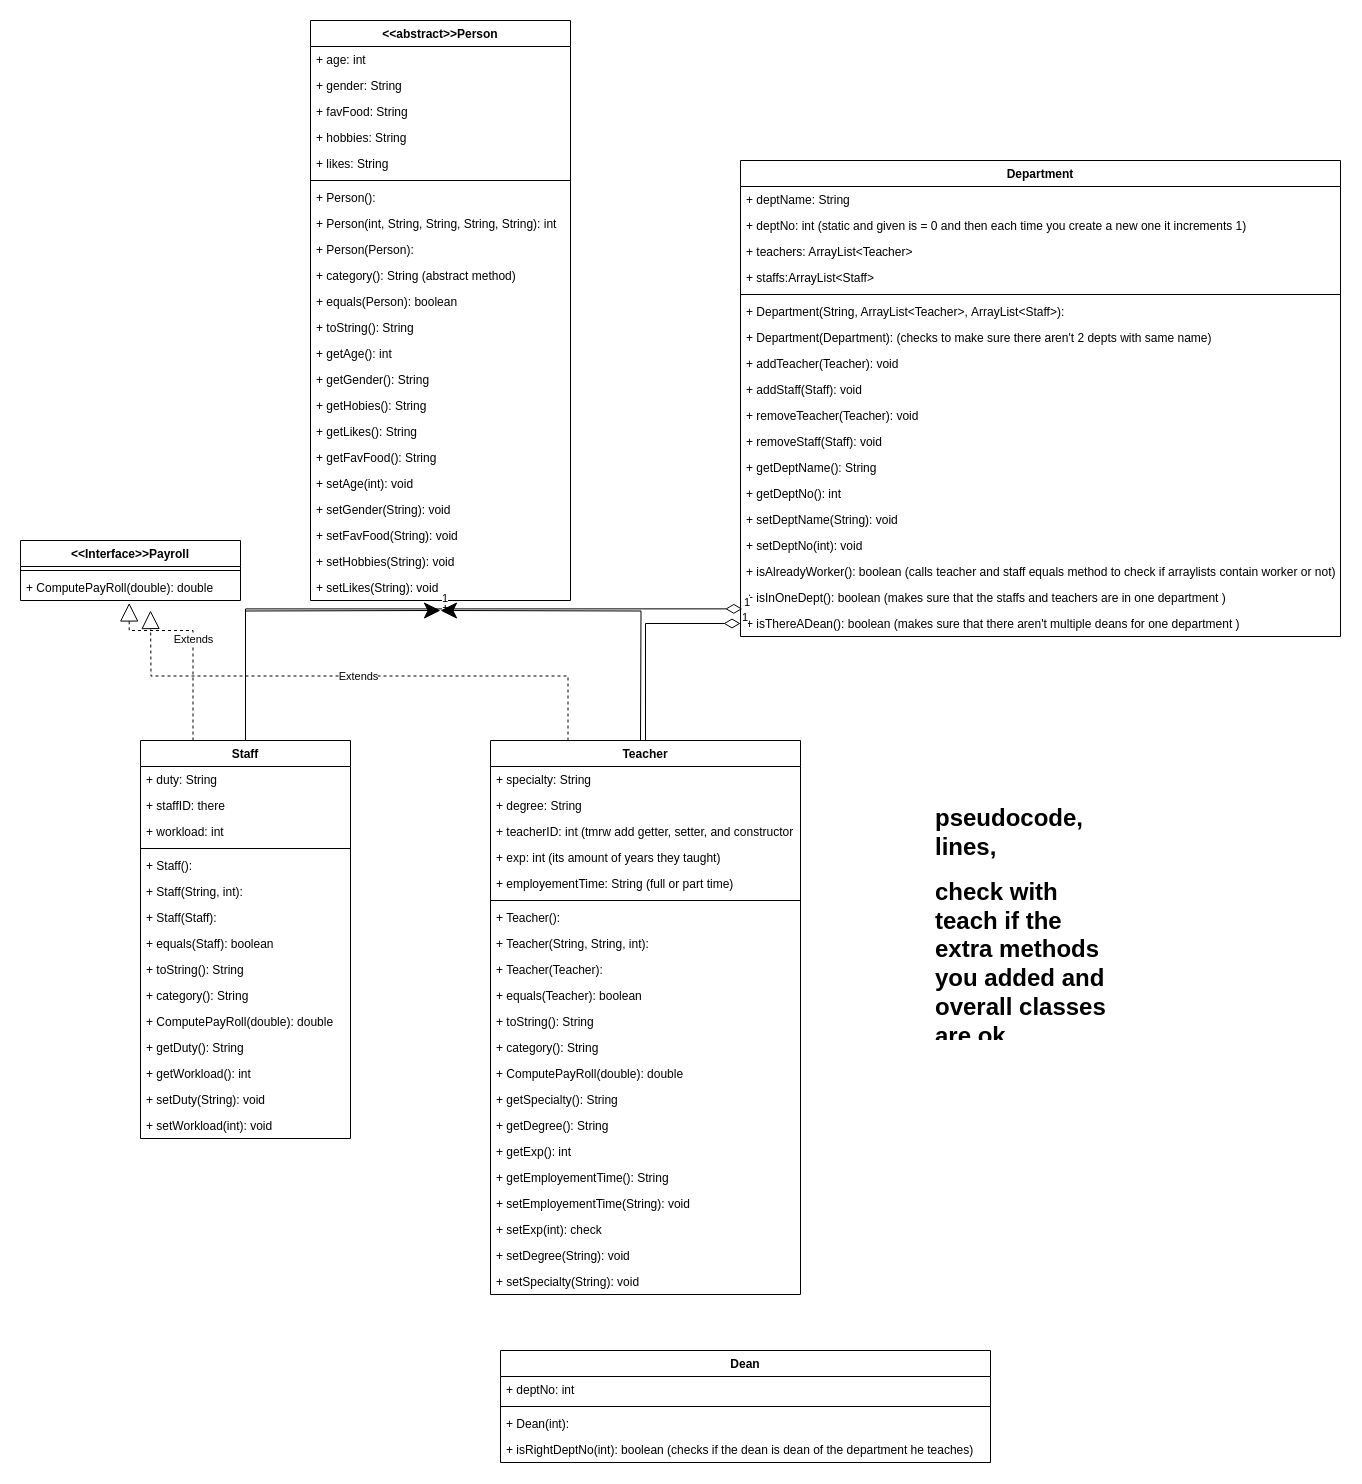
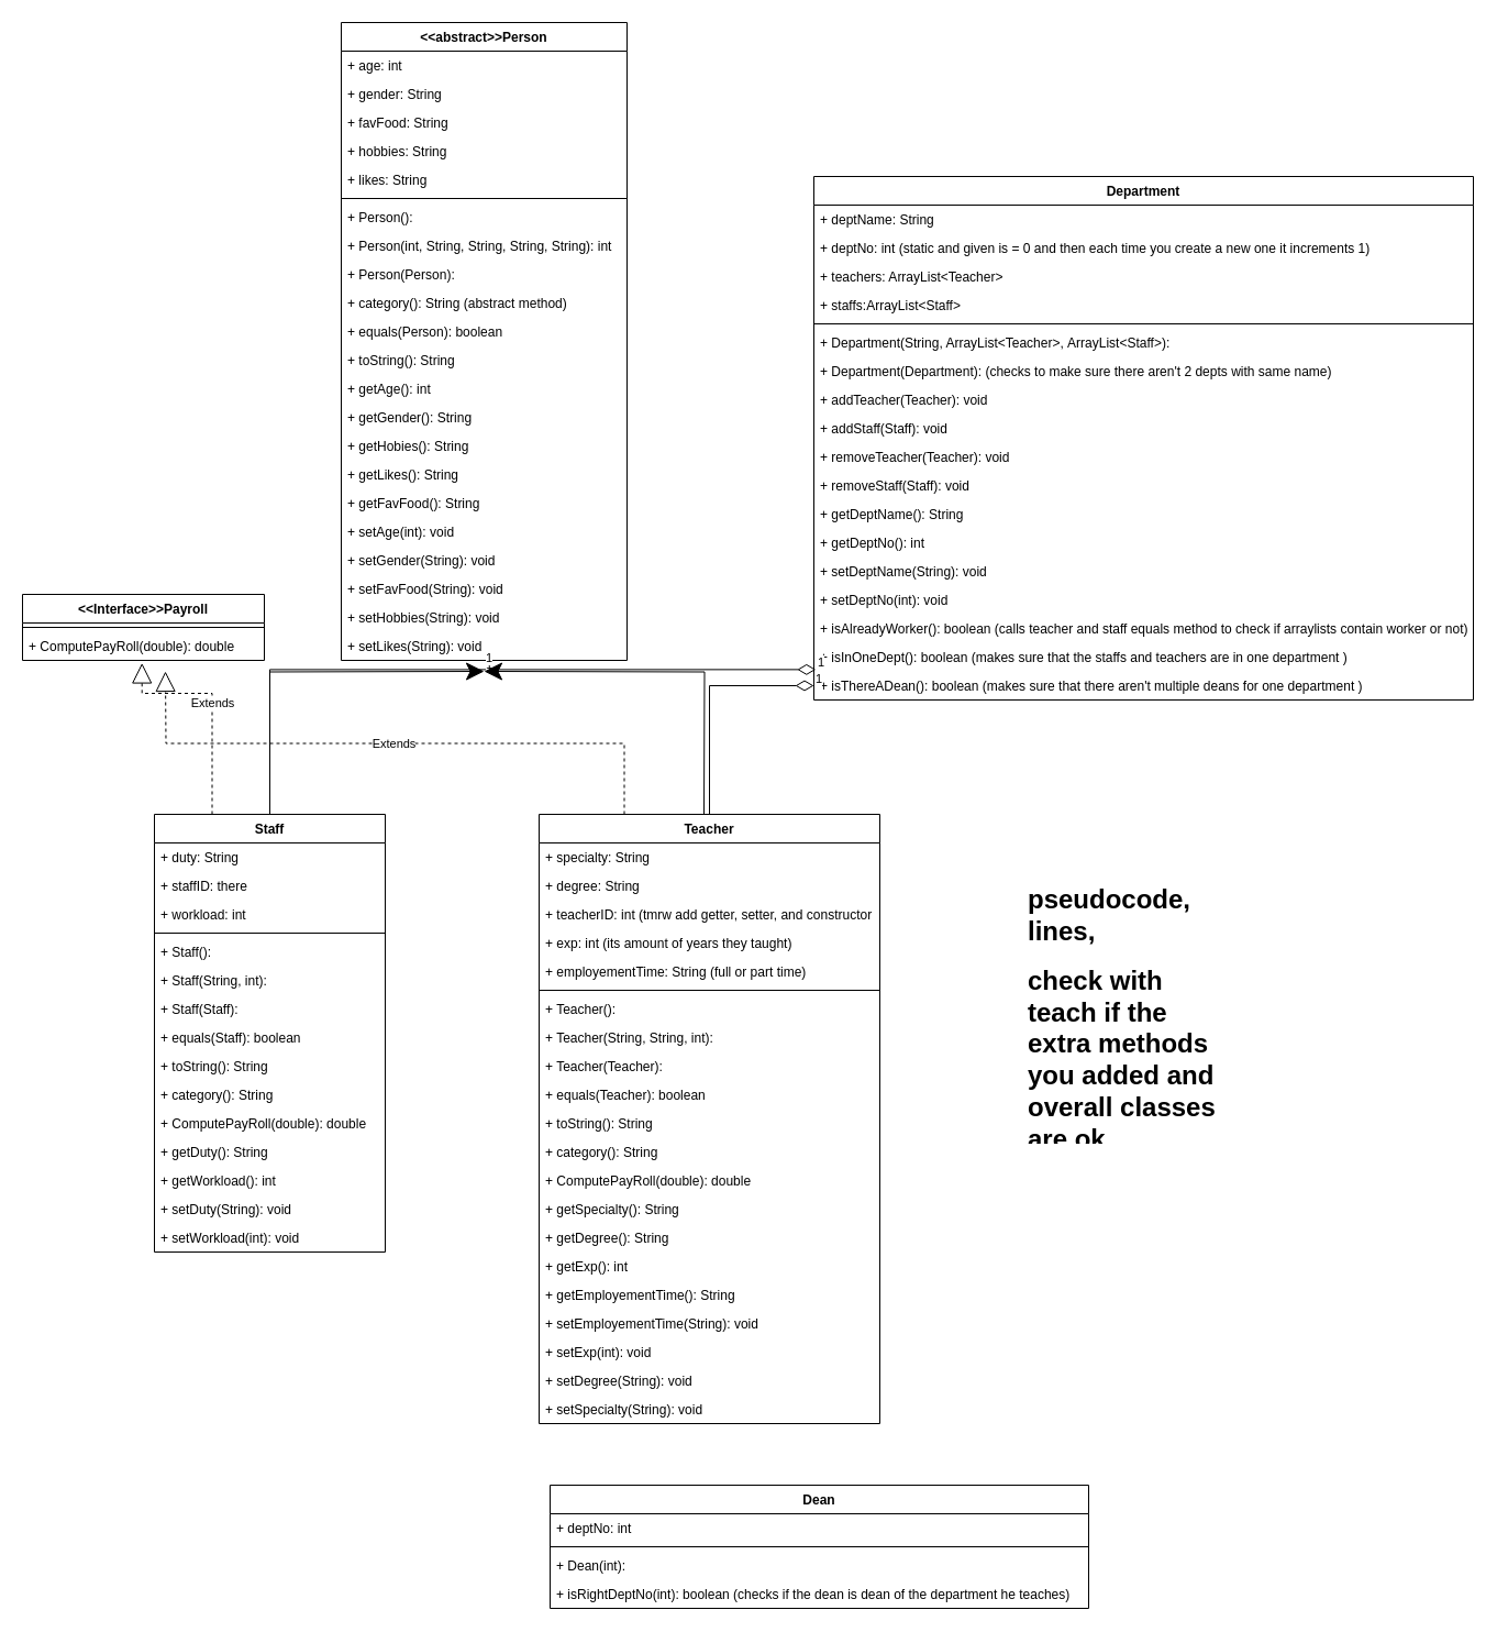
- <mxCell id="40" value="+ setExp(int): check" style="text;strokeColor=none;fillColor=none;align=left;verticalAlign=top;spacingLeft=4;spacingRight=4;overflow=hidden;rotatable=0;points=[[0,0.5],[1,0.5]];portConstraint=eastwest;" parent="21" vertex="1"><mxGeometry y="476" width="310" height="26" as="geometry" /></mxCell>
+ <mxCell id="40" value="+ setExp(int): void" style="text;strokeColor=none;fillColor=none;align=left;verticalAlign=top;spacingLeft=4;spacingRight=4;overflow=hidden;rotatable=0;points=[[0,0.5],[1,0.5]];portConstraint=eastwest;" parent="21" vertex="1"><mxGeometry y="476" width="310" height="26" as="geometry" /></mxCell>
